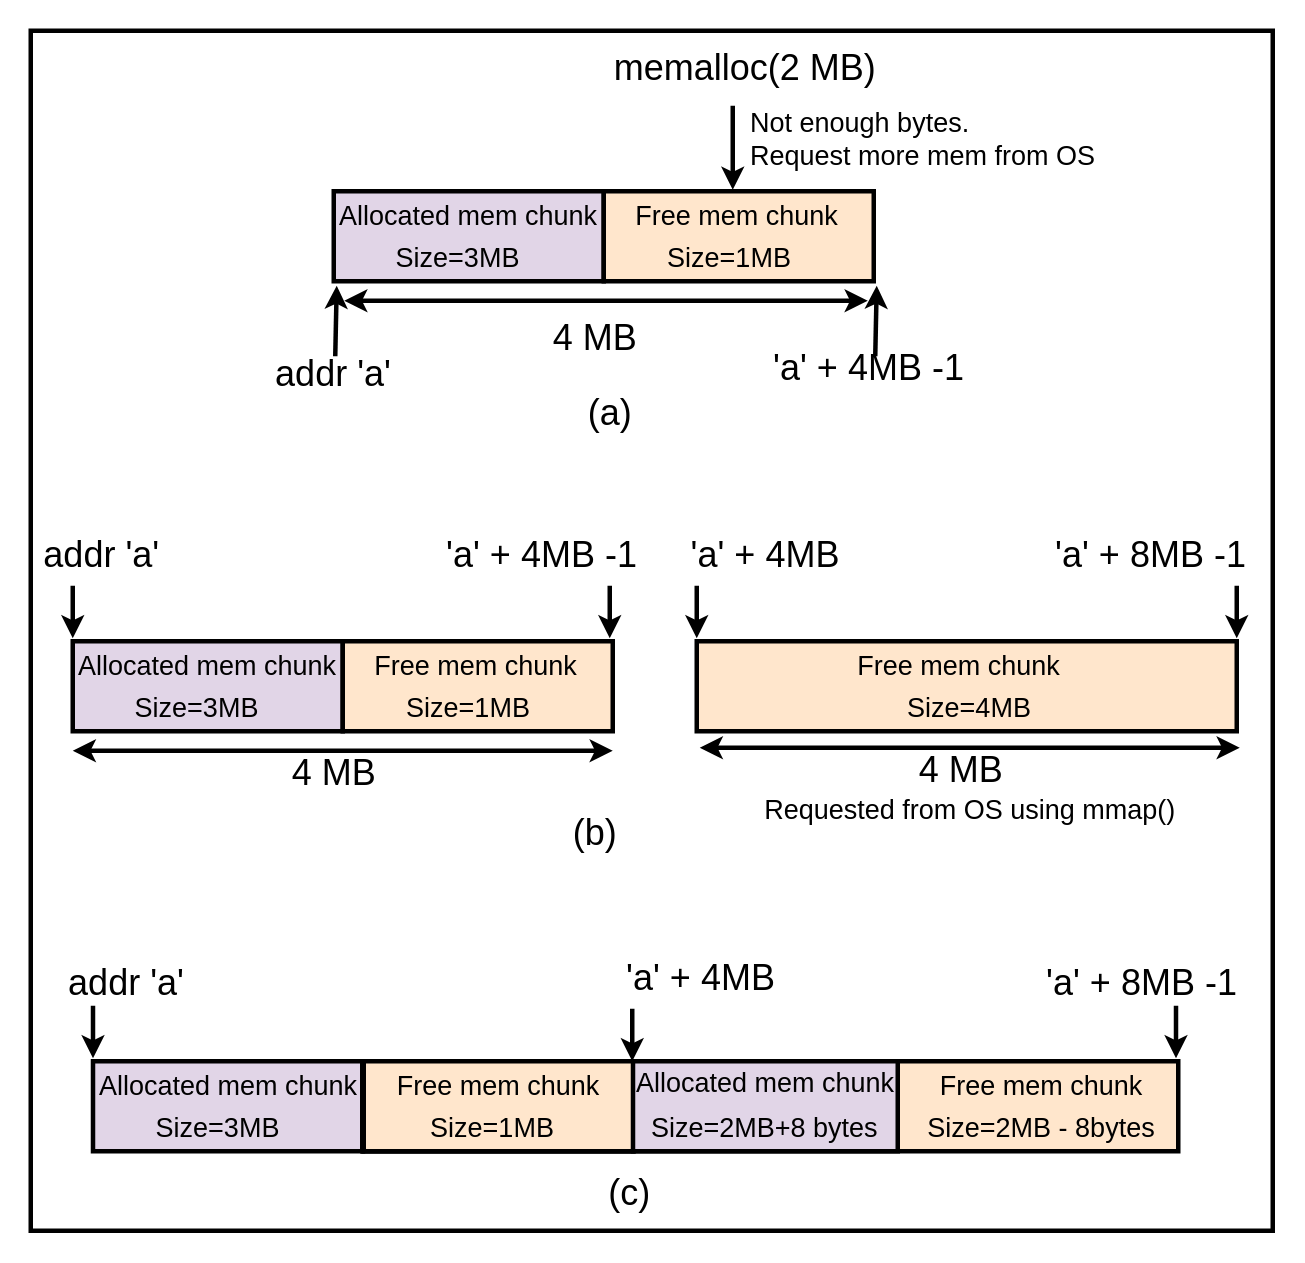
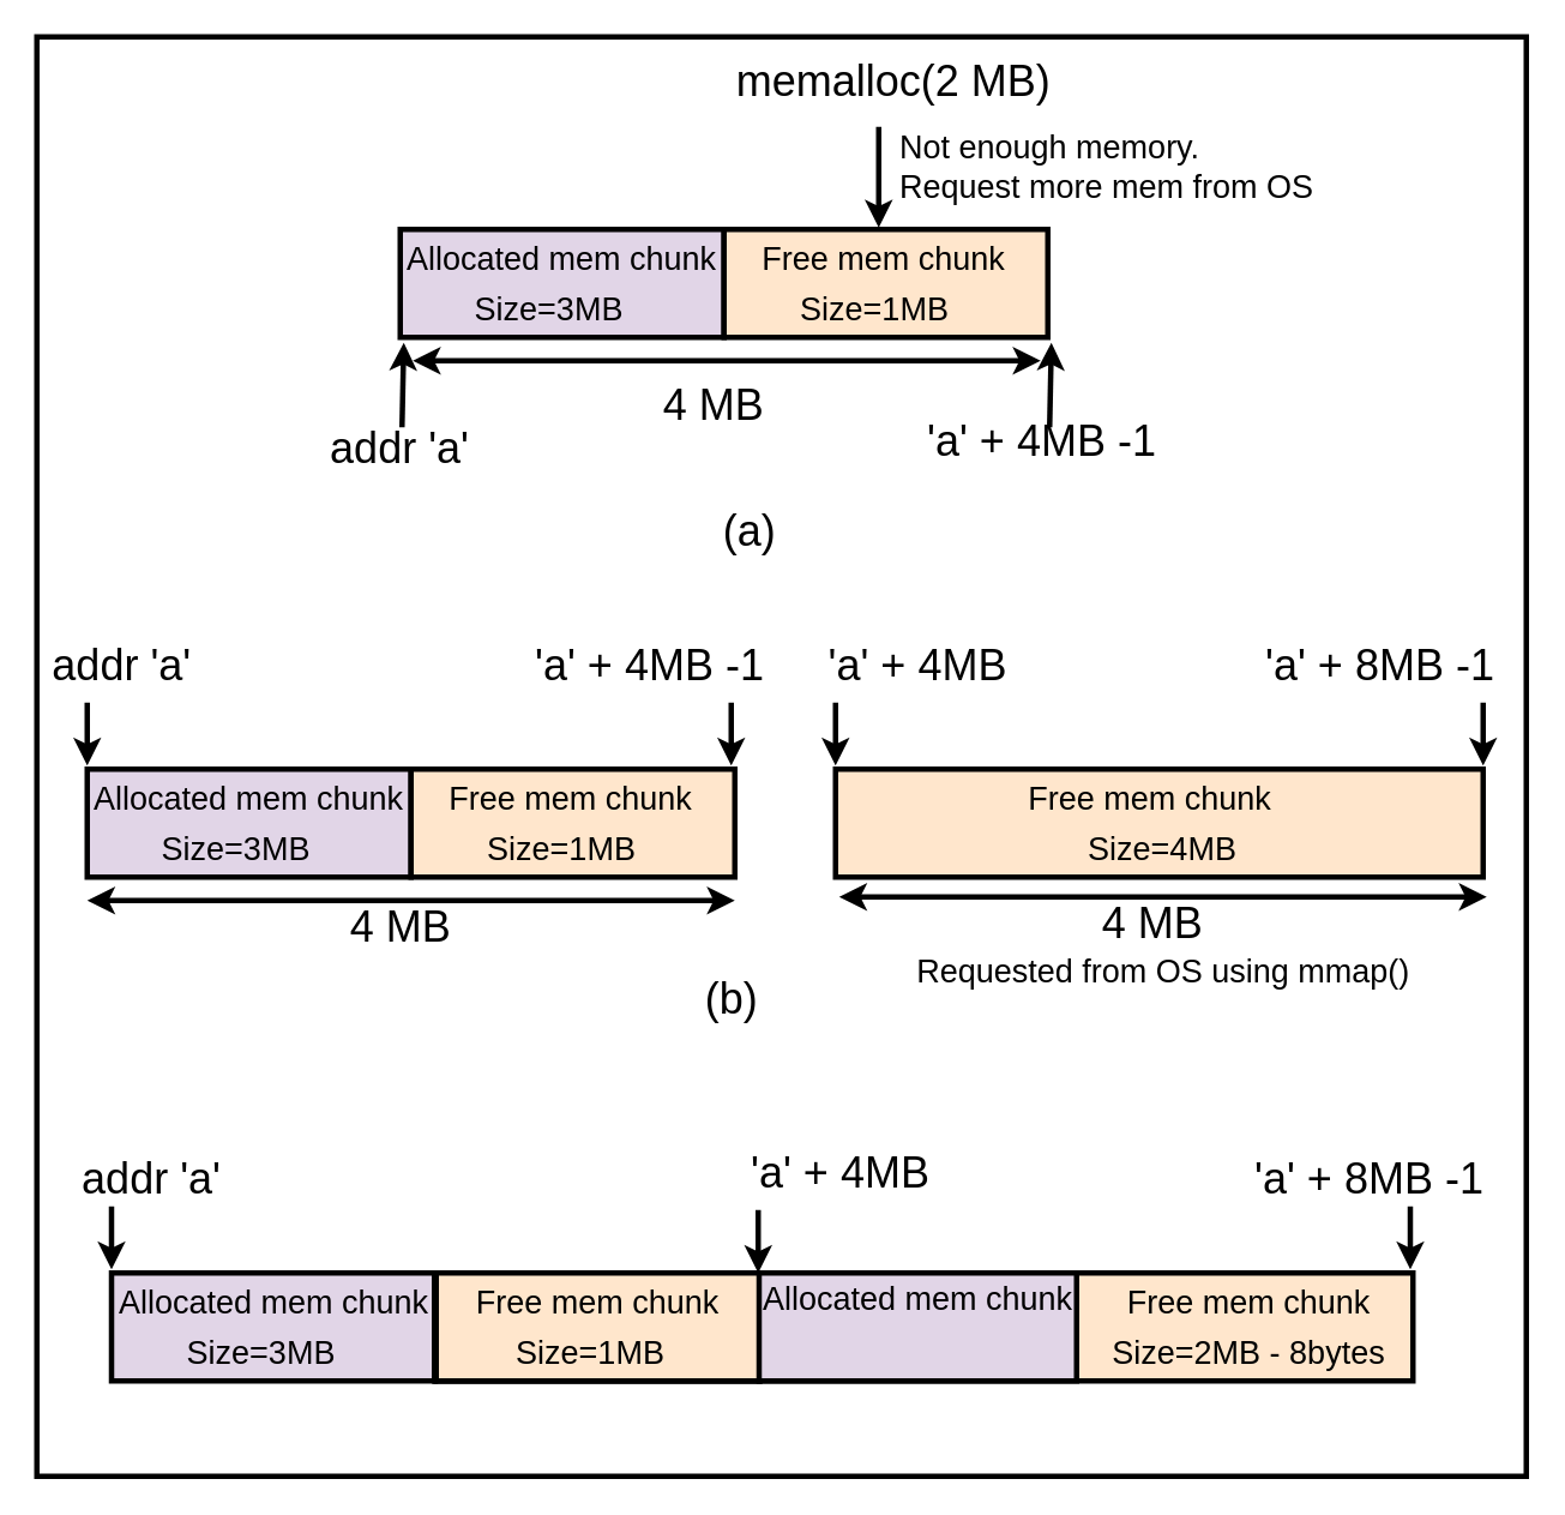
- <mxCell id="11" value="&lt;div align=&quot;left&quot;&gt;&lt;font style=&quot;font-size: 18px;&quot;&gt;Not enough bytes.&lt;/font&gt;&lt;/div&gt;&lt;div align=&quot;left&quot;&gt;&lt;font style=&quot;font-size: 18px;&quot;&gt;Request more mem from OS&lt;br&gt;&lt;/font&gt;&lt;/div&gt;" style="text;html=1;strokeColor=none;fillColor=none;align=left;verticalAlign=middle;whiteSpace=wrap;rounded=0;" parent="1" vertex="1"><mxGeometry x="498" y="78" width="240" height="30" as="geometry" /></mxCell>
+ <mxCell id="11" value="&lt;div align=&quot;left&quot;&gt;&lt;font style=&quot;font-size: 18px;&quot;&gt;Not enough memory.&lt;/font&gt;&lt;/div&gt;&lt;div align=&quot;left&quot;&gt;&lt;font style=&quot;font-size: 18px;&quot;&gt;Request more mem from OS&lt;br&gt;&lt;/font&gt;&lt;/div&gt;" style="text;html=1;strokeColor=none;fillColor=none;align=left;verticalAlign=middle;whiteSpace=wrap;rounded=0;" parent="1" vertex="1"><mxGeometry x="498" y="78" width="240" height="30" as="geometry" /></mxCell>
- <mxCell id="54" value="&lt;font style=&quot;font-size: 24px;&quot;&gt;(a)&lt;/font&gt;" style="text;html=1;strokeColor=none;fillColor=none;align=center;verticalAlign=middle;whiteSpace=wrap;rounded=0;" parent="1" vertex="1"><mxGeometry x="318" y="260" width="177" height="30" as="geometry" /></mxCell>
+ <mxCell id="54" value="&lt;font style=&quot;font-size: 24px;&quot;&gt;(a)&lt;/font&gt;" style="text;html=1;strokeColor=none;fillColor=none;align=center;verticalAlign=middle;whiteSpace=wrap;rounded=0;" parent="1" vertex="1"><mxGeometry x="328" y="280" width="177" height="30" as="geometry" /></mxCell>
- <mxCell id="55" value="&lt;font style=&quot;font-size: 24px;&quot;&gt;(b)&lt;/font&gt;" style="text;html=1;strokeColor=none;fillColor=none;align=center;verticalAlign=middle;whiteSpace=wrap;rounded=0;" parent="1" vertex="1"><mxGeometry x="308" y="540" width="177" height="30" as="geometry" /></mxCell>
+ <mxCell id="55" value="&lt;font style=&quot;font-size: 24px;&quot;&gt;(b)&lt;/font&gt;" style="text;html=1;strokeColor=none;fillColor=none;align=center;verticalAlign=middle;whiteSpace=wrap;rounded=0;" parent="1" vertex="1"><mxGeometry x="318" y="540" width="177" height="30" as="geometry" /></mxCell>
- <mxCell id="53" value="&lt;font style=&quot;font-size: 18px;&quot;&gt;Size=2MB+8 bytes&lt;br&gt;&lt;/font&gt;" style="text;html=1;strokeColor=none;fillColor=none;align=center;verticalAlign=middle;whiteSpace=wrap;rounded=0;" parent="1" vertex="1"><mxGeometry x="432" y="737" width="155.25" height="30" as="geometry" /></mxCell>
- <mxCell id="60" value="&lt;font style=&quot;font-size: 24px;&quot;&gt;(c)&lt;/font&gt;" style="text;html=1;strokeColor=none;fillColor=none;align=center;verticalAlign=middle;whiteSpace=wrap;rounded=0;" parent="1" vertex="1"><mxGeometry x="331" y="780" width="177" height="30" as="geometry" /></mxCell>
